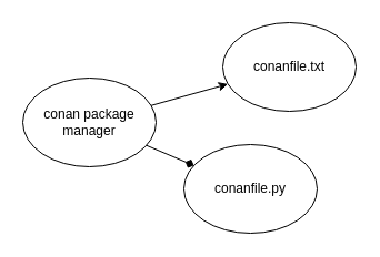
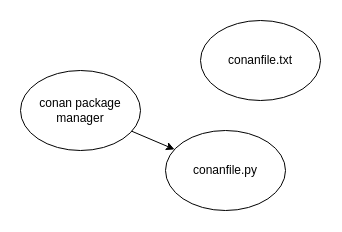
- <mxCell id="5" value="" style="endArrow=classic;html=1;" edge="1" parent="1" source="2" target="3"><mxGeometry width="50" height="50" relative="1" as="geometry"><mxPoint x="40" y="250" as="sourcePoint" /><mxPoint x="90" y="200" as="targetPoint" /></mxGeometry></mxCell>
- <mxCell id="6" value="" style="endArrow=diamond;html=1;" edge="1" parent="1" source="2" target="4"><mxGeometry width="50" height="50" relative="1" as="geometry"><mxPoint x="10" y="280" as="sourcePoint" /><mxPoint x="60" y="230" as="targetPoint" /></mxGeometry></mxCell>
+ <mxCell id="6" value="" style="endArrow=classic;html=1;" edge="1" parent="1" source="2" target="4"><mxGeometry width="50" height="50" relative="1" as="geometry"><mxPoint x="10" y="280" as="sourcePoint" /><mxPoint x="60" y="230" as="targetPoint" /></mxGeometry></mxCell>
